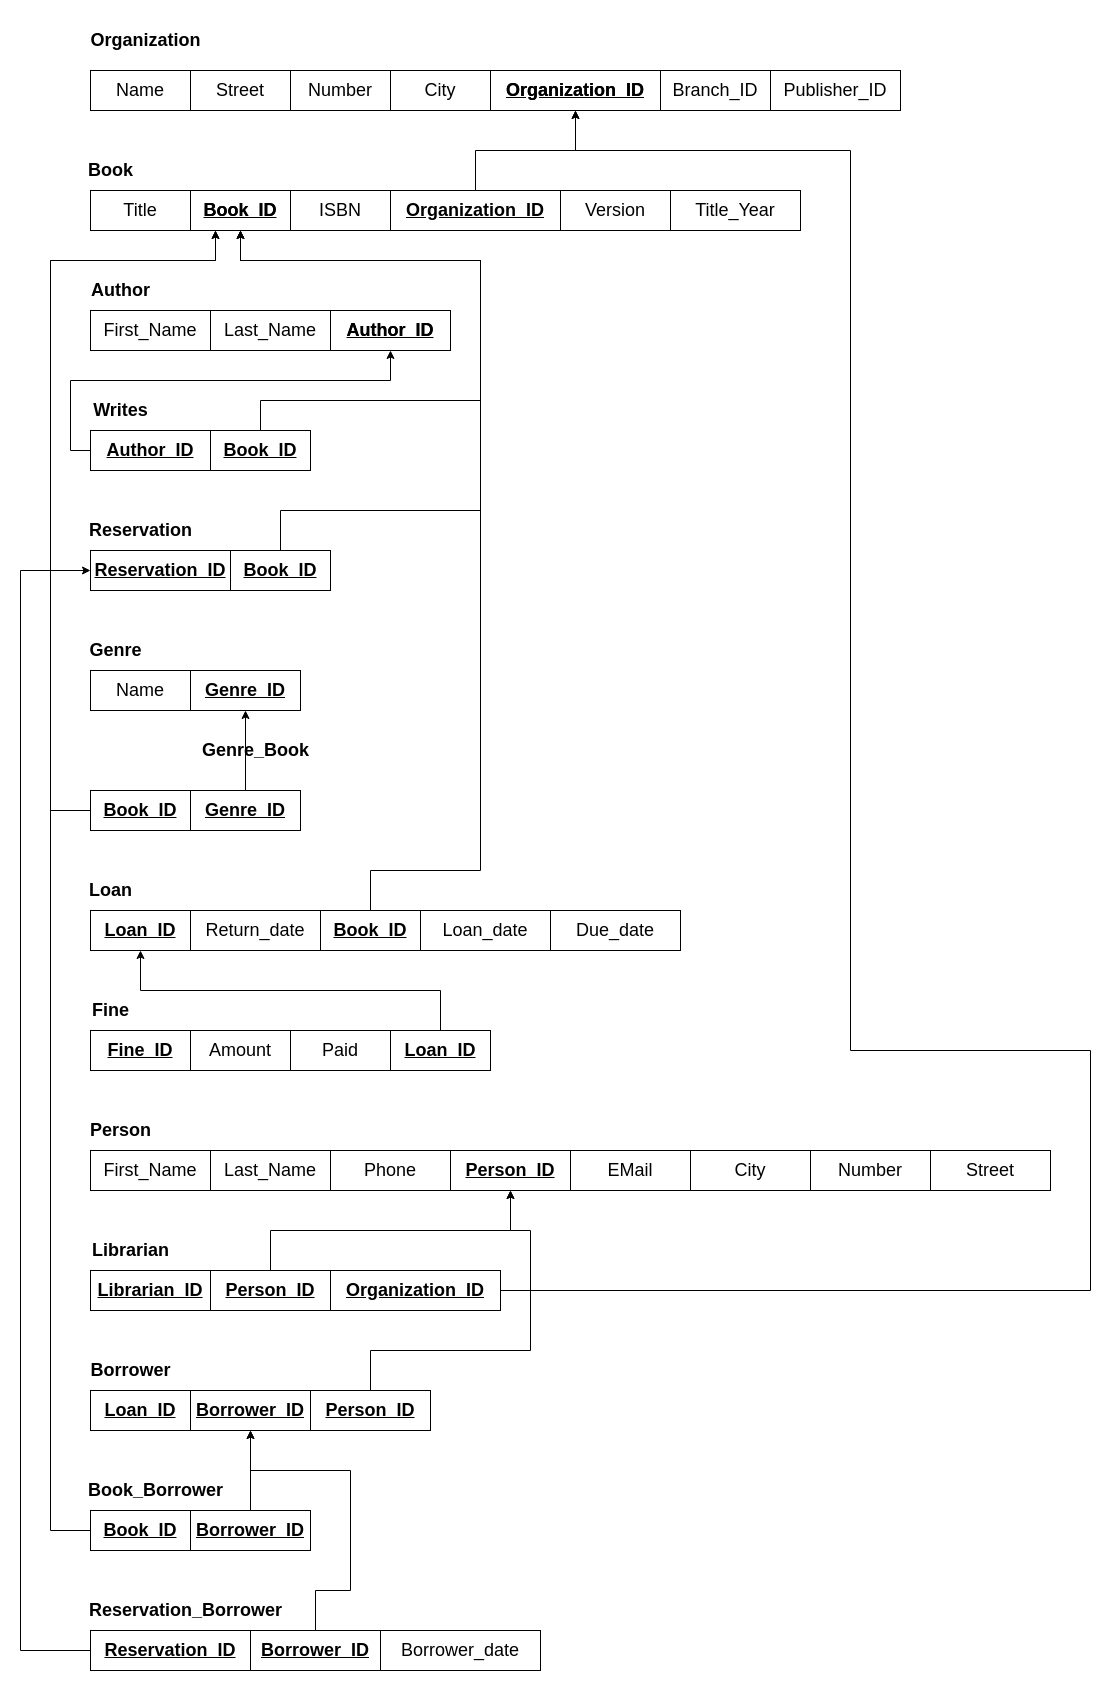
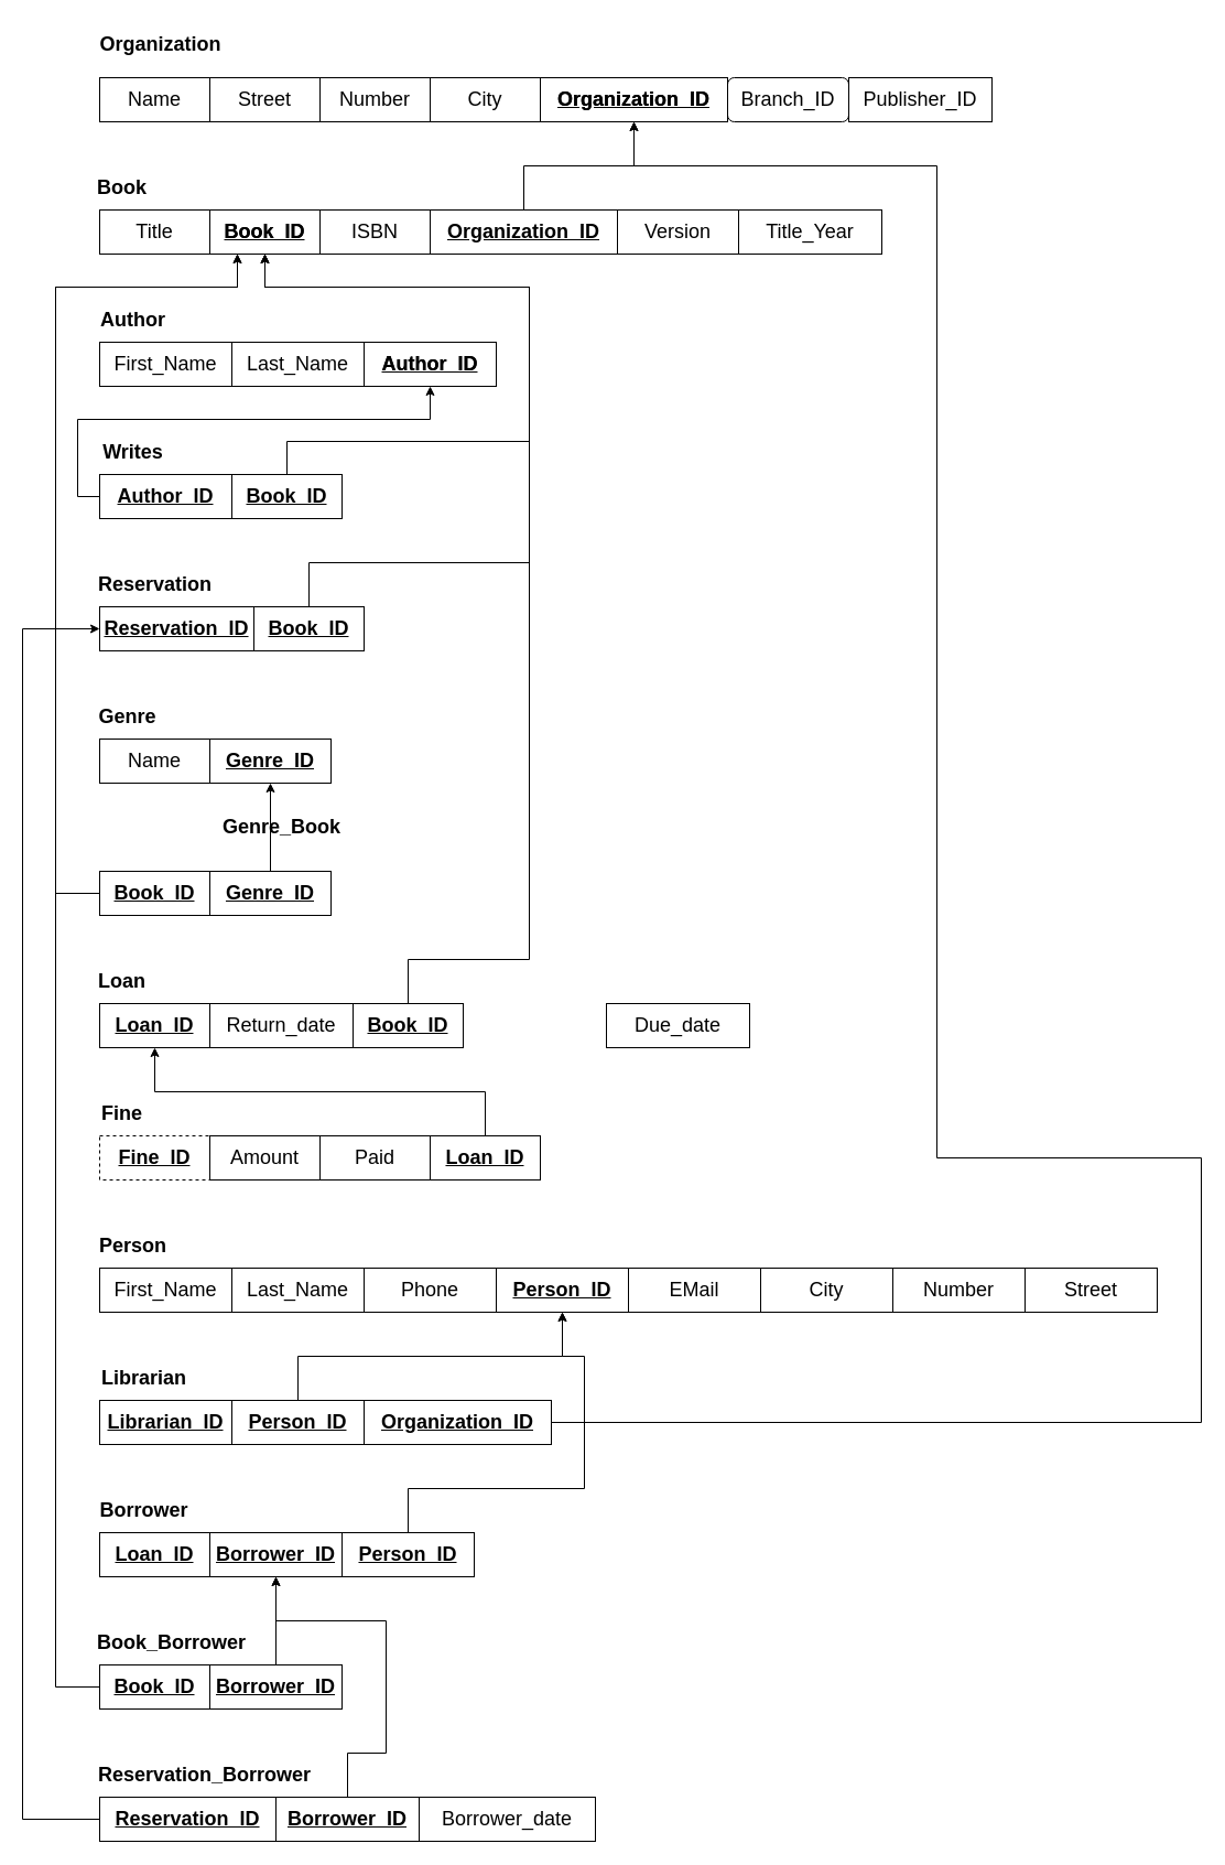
- <mxCell id="28" value="Branch_ID" style="whiteSpace=wrap;html=1;align=center;strokeColor=default;fontSize=18;fillColor=none;" parent="1" vertex="1"><mxGeometry x="660" y="70" width="110" height="40" as="geometry" /></mxCell>
+ <mxCell id="28" value="Branch_ID" style="whiteSpace=wrap;html=1;align=center;strokeColor=default;fontSize=18;fillColor=none;rounded=1;" parent="1" vertex="1"><mxGeometry x="660" y="70" width="110" height="40" as="geometry" /></mxCell>
- <mxCell id="60" value="Loan_date" style="whiteSpace=wrap;html=1;align=center;strokeColor=default;fontSize=18;fillColor=none;" parent="1" vertex="1"><mxGeometry x="420" y="910" width="130" height="40" as="geometry" /></mxCell>
- <mxCell id="15" value="Fine_ID" style="whiteSpace=wrap;html=1;align=center;strokeColor=default;fontSize=18;fillColor=none;fontStyle=5" parent="1" vertex="1"><mxGeometry x="90" y="1030" width="100" height="40" as="geometry" /></mxCell>
+ <mxCell id="15" value="Fine_ID" style="whiteSpace=wrap;html=1;align=center;strokeColor=default;fontSize=18;fillColor=none;fontStyle=5;dashed=1;" parent="1" vertex="1"><mxGeometry x="90" y="1030" width="100" height="40" as="geometry" /></mxCell>
